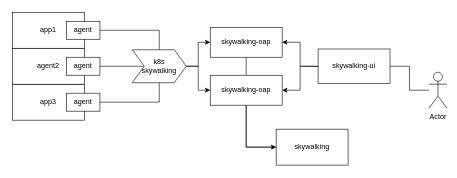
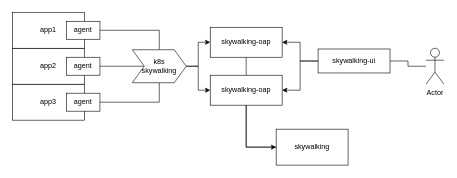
- <mxCell id="4" value="agent2" style="rounded=0;whiteSpace=wrap;html=1;" parent="1" vertex="1"><mxGeometry x="20" y="80" width="120" height="60" as="geometry" /></mxCell>
+ <mxCell id="4" value="app2" style="rounded=0;whiteSpace=wrap;html=1;" parent="1" vertex="1"><mxGeometry x="20" y="80" width="120" height="60" as="geometry" /></mxCell>
- <mxCell id="21" value="skywalking-ui" style="rounded=0;whiteSpace=wrap;html=1;" parent="1" vertex="1"><mxGeometry x="530" y="81.25" width="120" height="57.5" as="geometry" /></mxCell>
+ <mxCell id="21" value="skywalking-ui" style="rounded=0;whiteSpace=wrap;html=1;" parent="1" vertex="1"><mxGeometry x="530" y="81.25" width="120" height="40" as="geometry" /></mxCell>
- <mxCell id="23" value="Actor" style="shape=umlActor;verticalLabelPosition=bottom;verticalAlign=top;html=1;outlineConnect=0;" parent="1" vertex="1"><mxGeometry x="715" y="120" width="30" height="60" as="geometry" /></mxCell>
+ <mxCell id="23" value="Actor" style="shape=umlActor;verticalLabelPosition=bottom;verticalAlign=top;html=1;outlineConnect=0;" parent="1" vertex="1"><mxGeometry x="710" y="80" width="30" height="60" as="geometry" /></mxCell>
